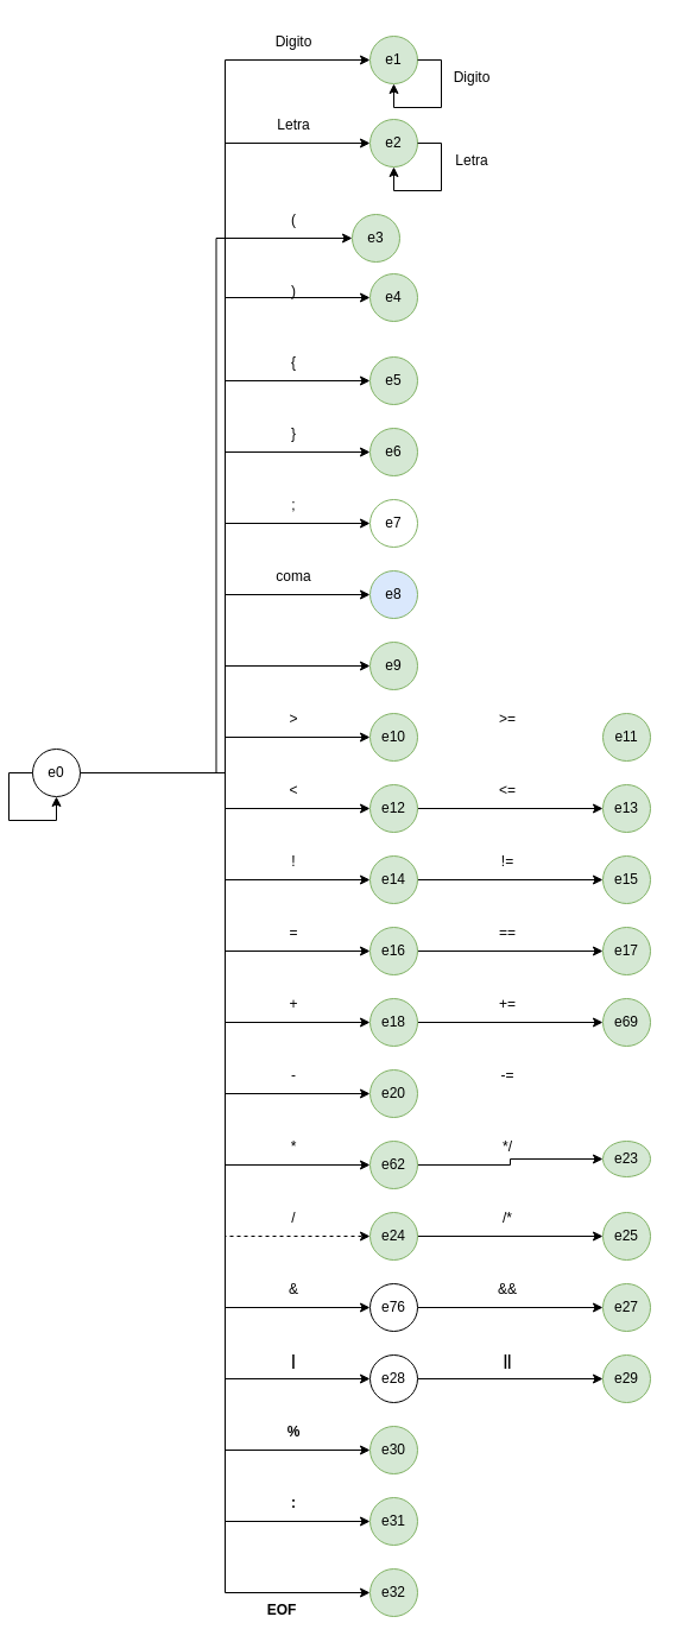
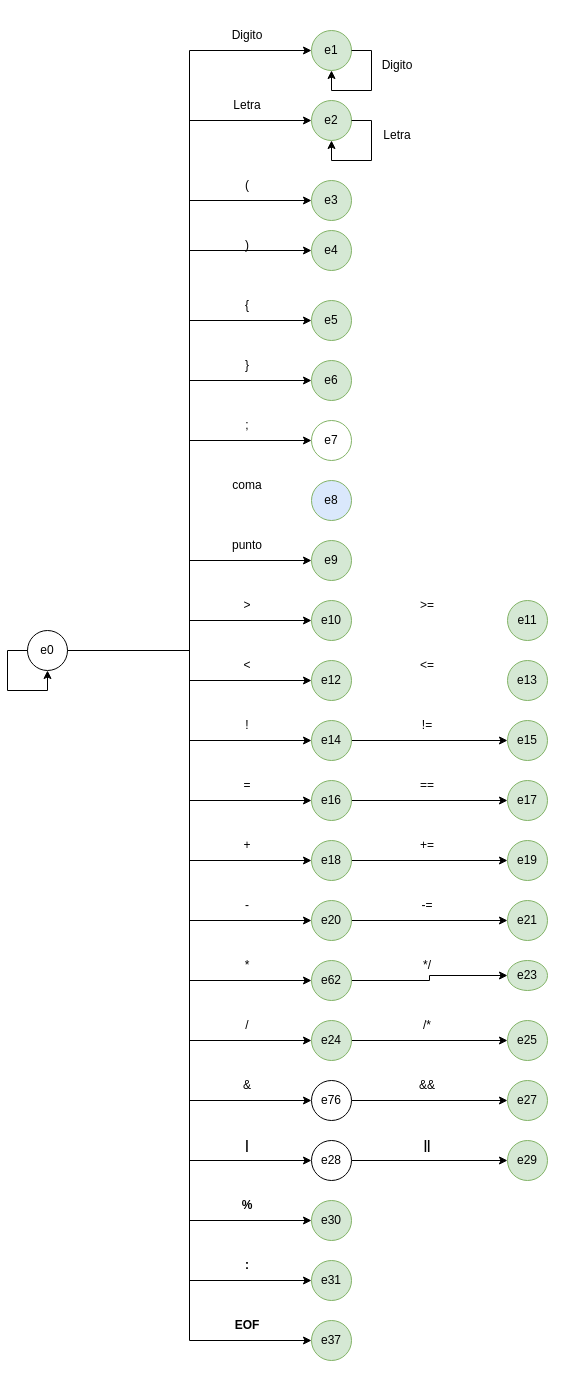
- <mxCell id="26" value="e3" style="ellipse;whiteSpace=wrap;html=1;aspect=fixed;fillColor=#d5e8d4;strokeColor=#82b366;" vertex="1" parent="1"><mxGeometry x="289" y="180" width="40" height="40" as="geometry" /></mxCell>
+ <mxCell id="26" value="e3" style="ellipse;whiteSpace=wrap;html=1;aspect=fixed;fillColor=#d5e8d4;strokeColor=#82b366;" vertex="1" parent="1"><mxGeometry x="304" y="180" width="40" height="40" as="geometry" /></mxCell>
- <mxCell id="9" style="edgeStyle=orthogonalEdgeStyle;rounded=0;orthogonalLoop=1;jettySize=auto;html=1;exitX=1;exitY=0.5;exitDx=0;exitDy=0;entryX=0;entryY=0.5;entryDx=0;entryDy=0;" edge="1" parent="1" source="24" target="31"><mxGeometry relative="1" as="geometry" /></mxCell>
+ <mxCell id="63" value="punto" style="text;html=1;align=center;verticalAlign=middle;whiteSpace=wrap;rounded=0;" vertex="1" parent="1"><mxGeometry x="210" y="530" width="60" height="30" as="geometry" /></mxCell>
- <mxCell id="34" style="edgeStyle=orthogonalEdgeStyle;rounded=0;orthogonalLoop=1;jettySize=auto;html=1;entryX=0;entryY=0.5;entryDx=0;entryDy=0;" edge="1" parent="1" source="35" target="69"><mxGeometry relative="1" as="geometry" /></mxCell>
- <mxCell id="77" value="&lt;div&gt;e69&lt;/div&gt;" style="ellipse;whiteSpace=wrap;html=1;aspect=fixed;fillColor=#d5e8d4;strokeColor=#82b366;" vertex="1" parent="1"><mxGeometry x="500" y="840" width="40" height="40" as="geometry" /></mxCell>
+ <mxCell id="77" value="&lt;div&gt;e19&lt;/div&gt;" style="ellipse;whiteSpace=wrap;html=1;aspect=fixed;fillColor=#d5e8d4;strokeColor=#82b366;" vertex="1" parent="1"><mxGeometry x="500" y="840" width="40" height="40" as="geometry" /></mxCell>
+ <mxCell id="42" style="edgeStyle=orthogonalEdgeStyle;rounded=0;orthogonalLoop=1;jettySize=auto;html=1;entryX=0;entryY=0.5;entryDx=0;entryDy=0;" edge="1" parent="1" source="43" target="80"><mxGeometry relative="1" as="geometry" /></mxCell>
+ <mxCell id="80" value="&lt;div&gt;e21&lt;/div&gt;" style="ellipse;whiteSpace=wrap;html=1;aspect=fixed;fillColor=#d5e8d4;strokeColor=#82b366;" vertex="1" parent="1"><mxGeometry x="500" y="900" width="40" height="40" as="geometry" /></mxCell>
- <mxCell id="18" style="edgeStyle=orthogonalEdgeStyle;rounded=0;orthogonalLoop=1;jettySize=auto;html=1;entryX=0;entryY=0.5;entryDx=0;entryDy=0;dashed=1;" edge="1" parent="1" source="24" target="47"><mxGeometry relative="1" as="geometry" /></mxCell>
+ <mxCell id="18" style="edgeStyle=orthogonalEdgeStyle;rounded=0;orthogonalLoop=1;jettySize=auto;html=1;entryX=0;entryY=0.5;entryDx=0;entryDy=0;" edge="1" parent="1" source="24" target="47"><mxGeometry relative="1" as="geometry" /></mxCell>
- <mxCell id="96" value="&lt;div&gt;e32&lt;/div&gt;" style="ellipse;whiteSpace=wrap;html=1;aspect=fixed;fillColor=#d5e8d4;strokeColor=#82b366;" vertex="1" parent="1"><mxGeometry x="304" y="1320" width="40" height="40" as="geometry" /></mxCell>
+ <mxCell id="96" value="&lt;div&gt;e37&lt;/div&gt;" style="ellipse;whiteSpace=wrap;html=1;aspect=fixed;fillColor=#d5e8d4;strokeColor=#82b366;" vertex="1" parent="1"><mxGeometry x="304" y="1320" width="40" height="40" as="geometry" /></mxCell>
- <mxCell id="97" value="&lt;b&gt;EOF&lt;/b&gt;" style="text;html=1;align=center;verticalAlign=middle;whiteSpace=wrap;rounded=0;" vertex="1" parent="1"><mxGeometry x="200" y="1340" width="60" height="30" as="geometry" /></mxCell>
+ <mxCell id="97" value="&lt;b&gt;EOF&lt;/b&gt;" style="text;html=1;align=center;verticalAlign=middle;whiteSpace=wrap;rounded=0;" vertex="1" parent="1"><mxGeometry x="210" y="1310" width="60" height="30" as="geometry" /></mxCell>
